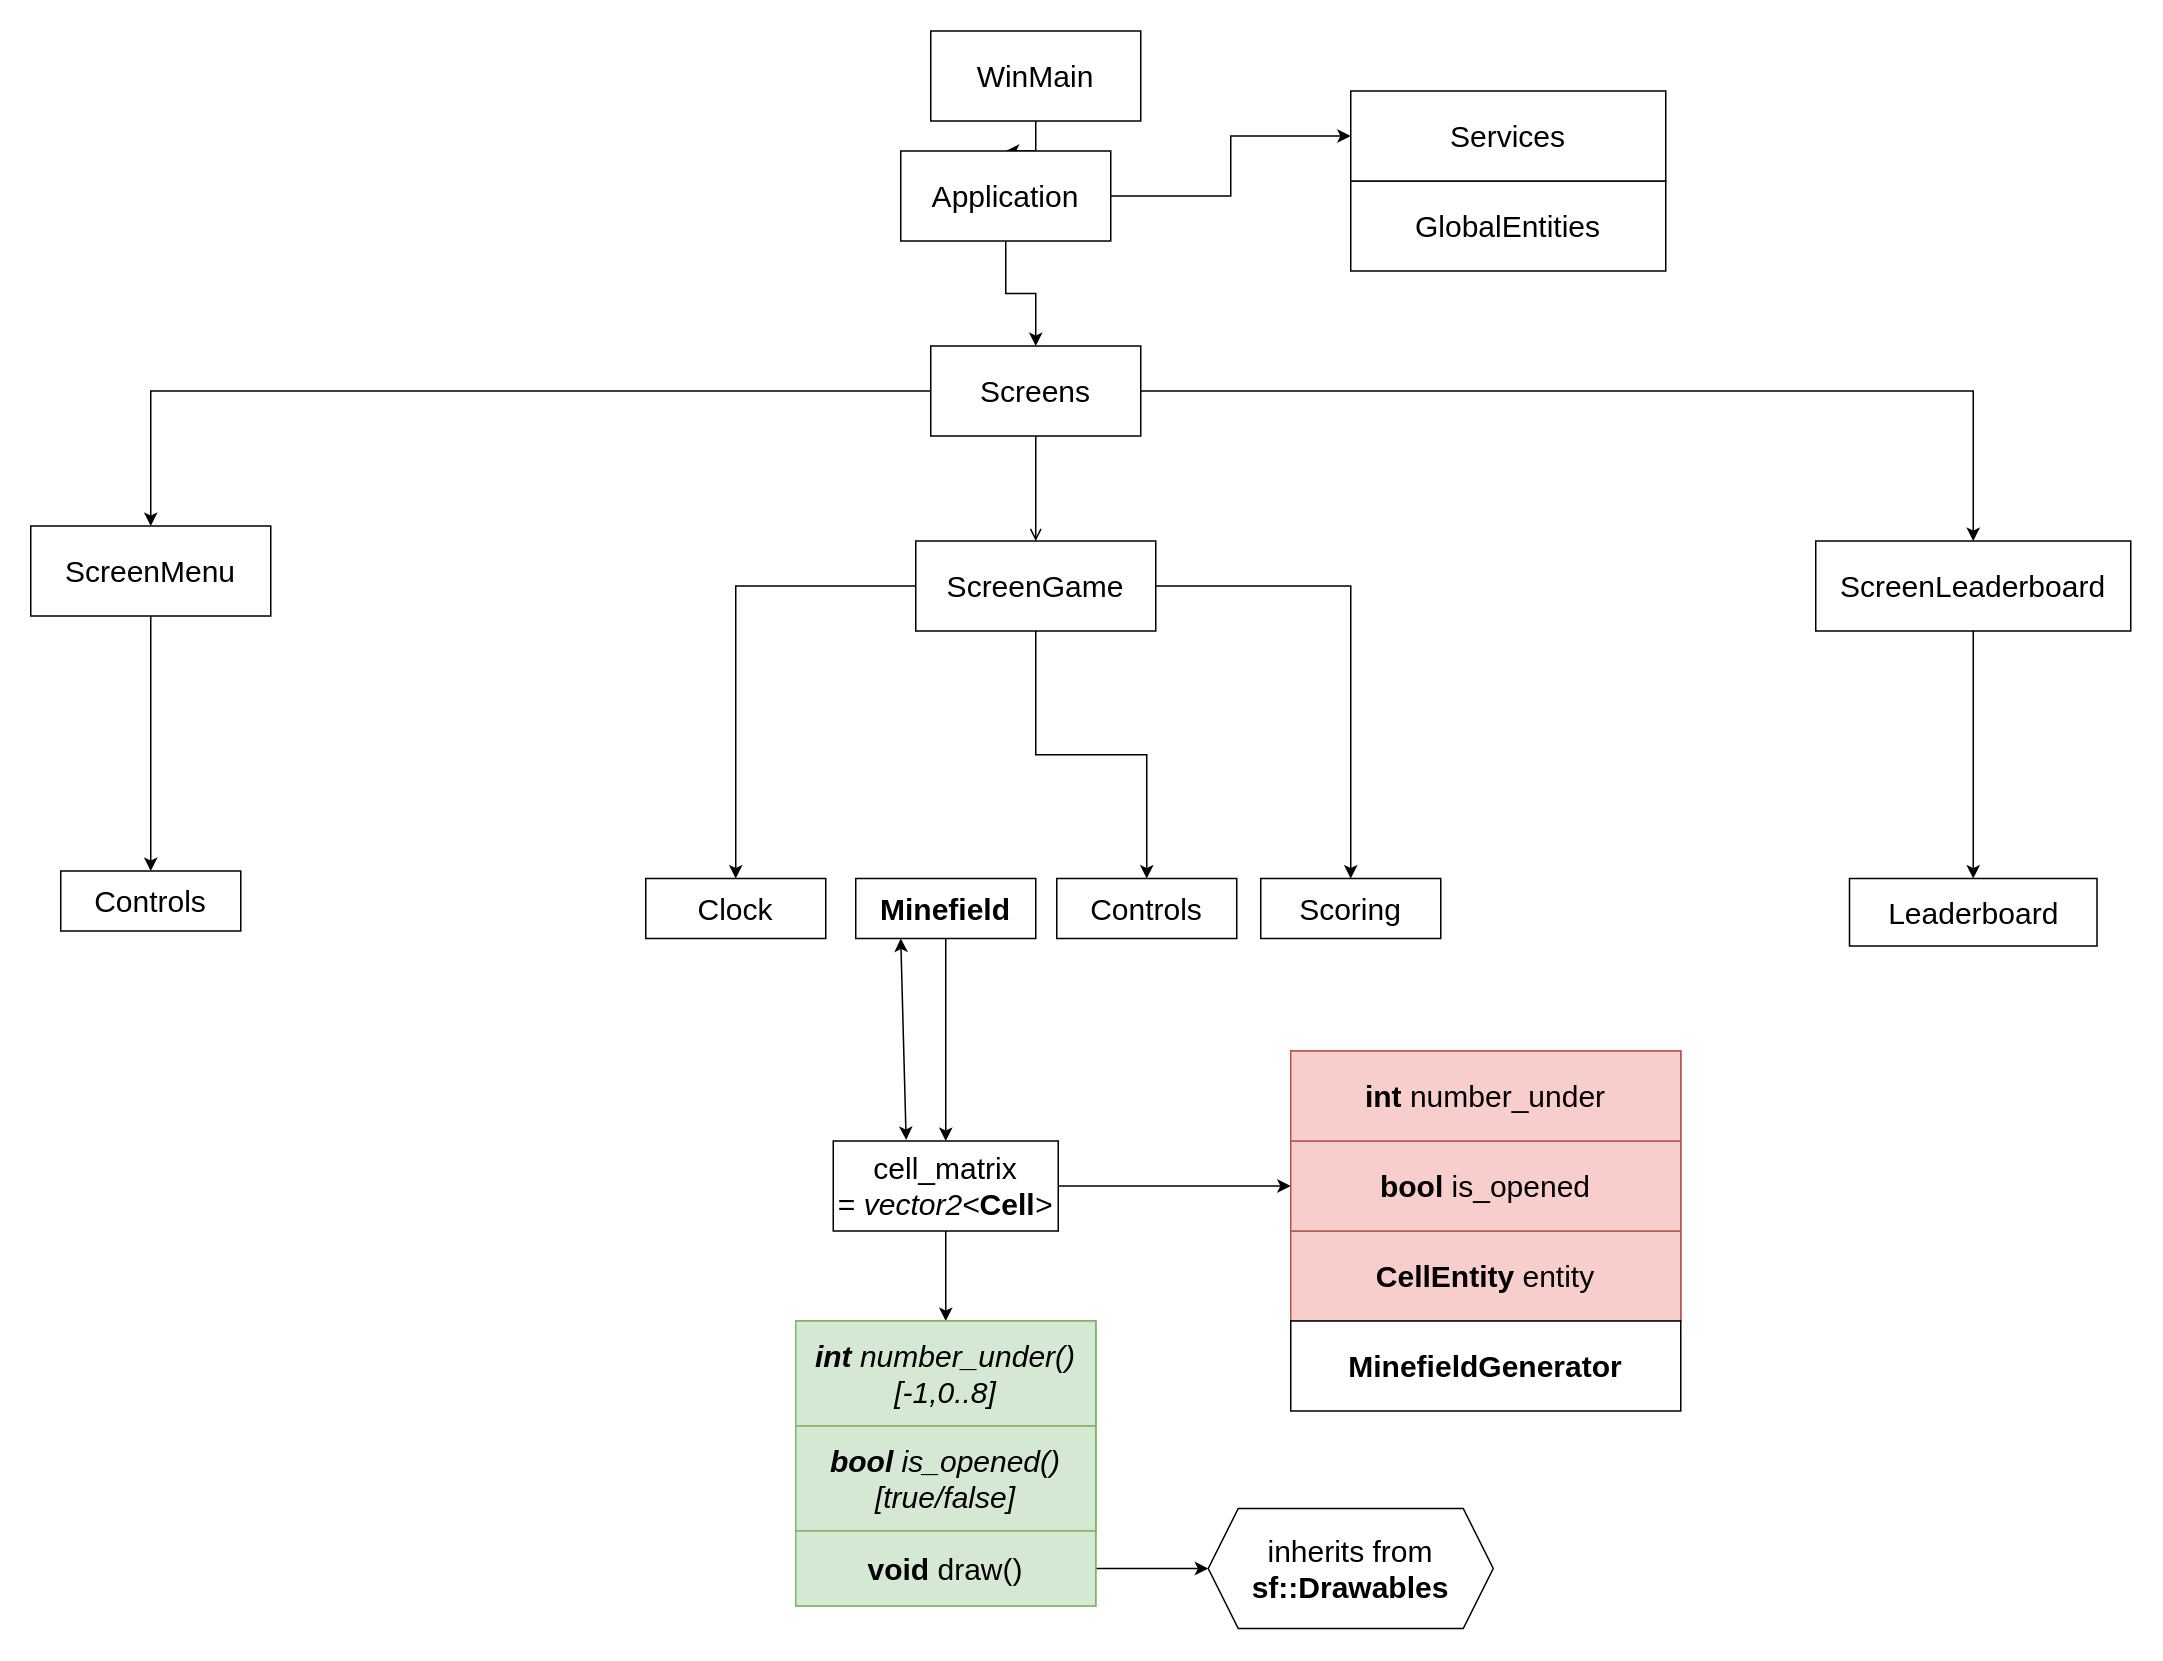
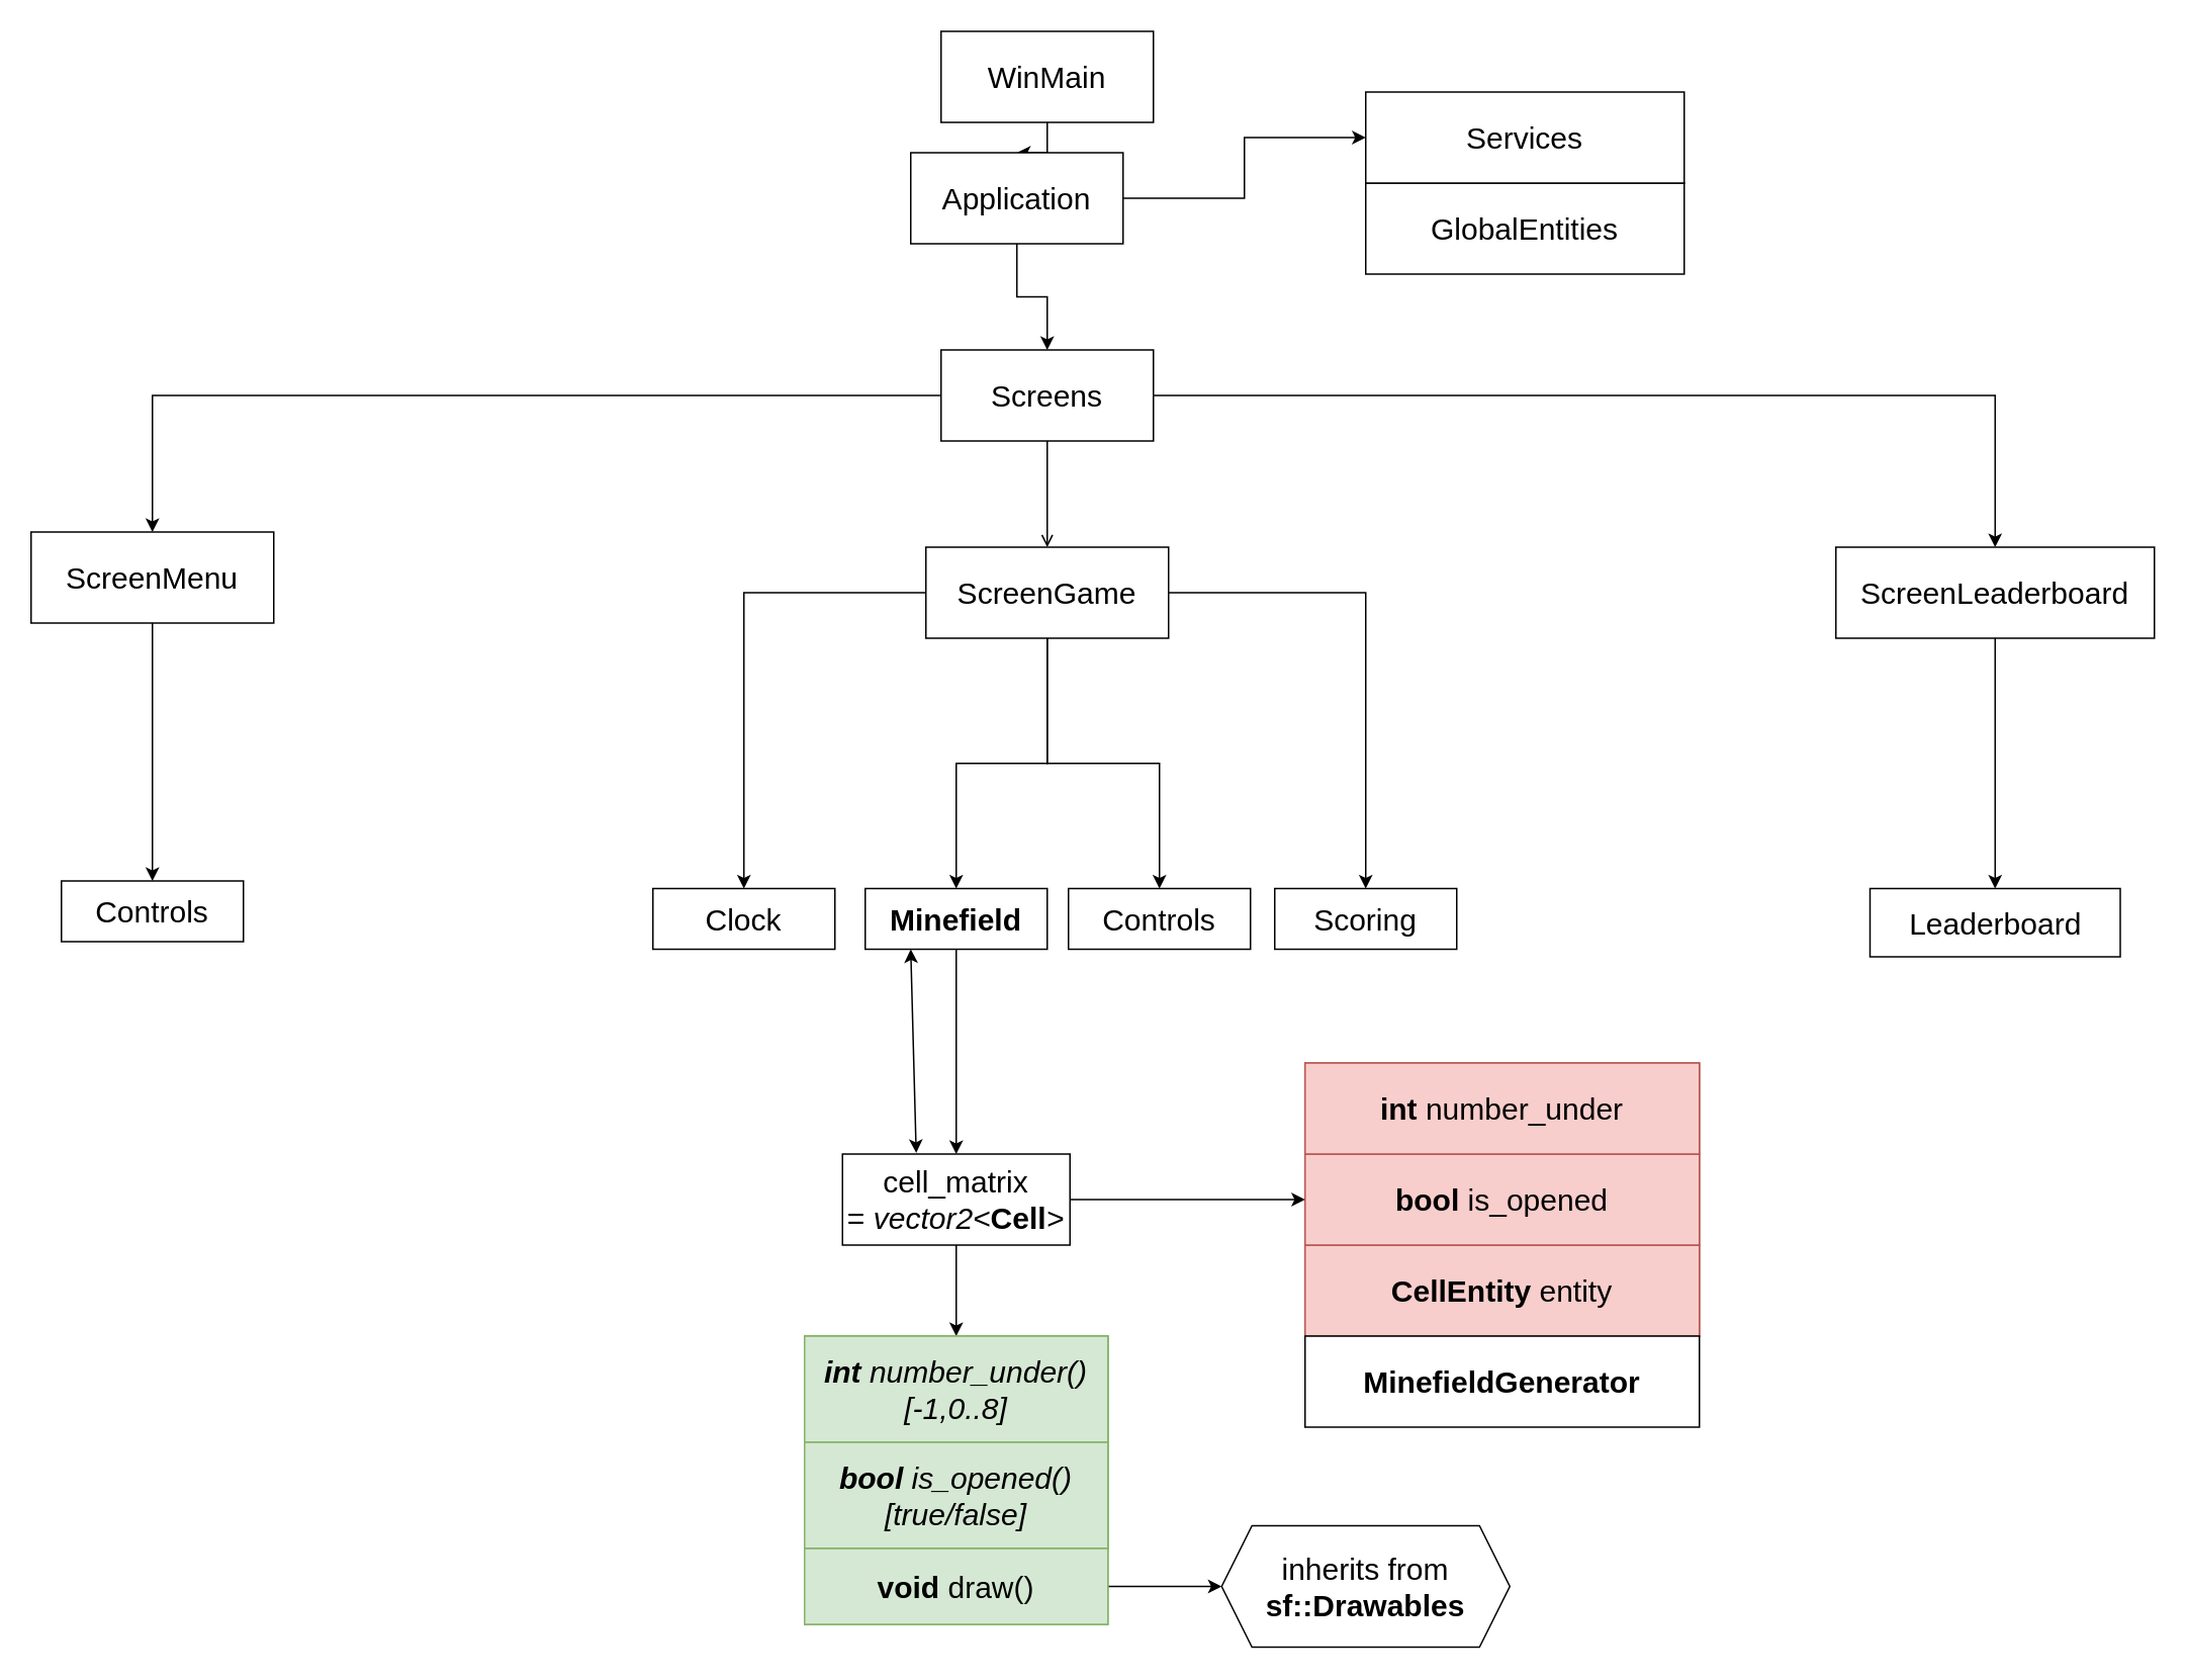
+ <mxCell id="14" value="" style="edgeStyle=orthogonalEdgeStyle;rounded=0;orthogonalLoop=1;jettySize=auto;html=1;" edge="1" parent="1" source="18" target="22"><mxGeometry relative="1" as="geometry" /></mxCell>
